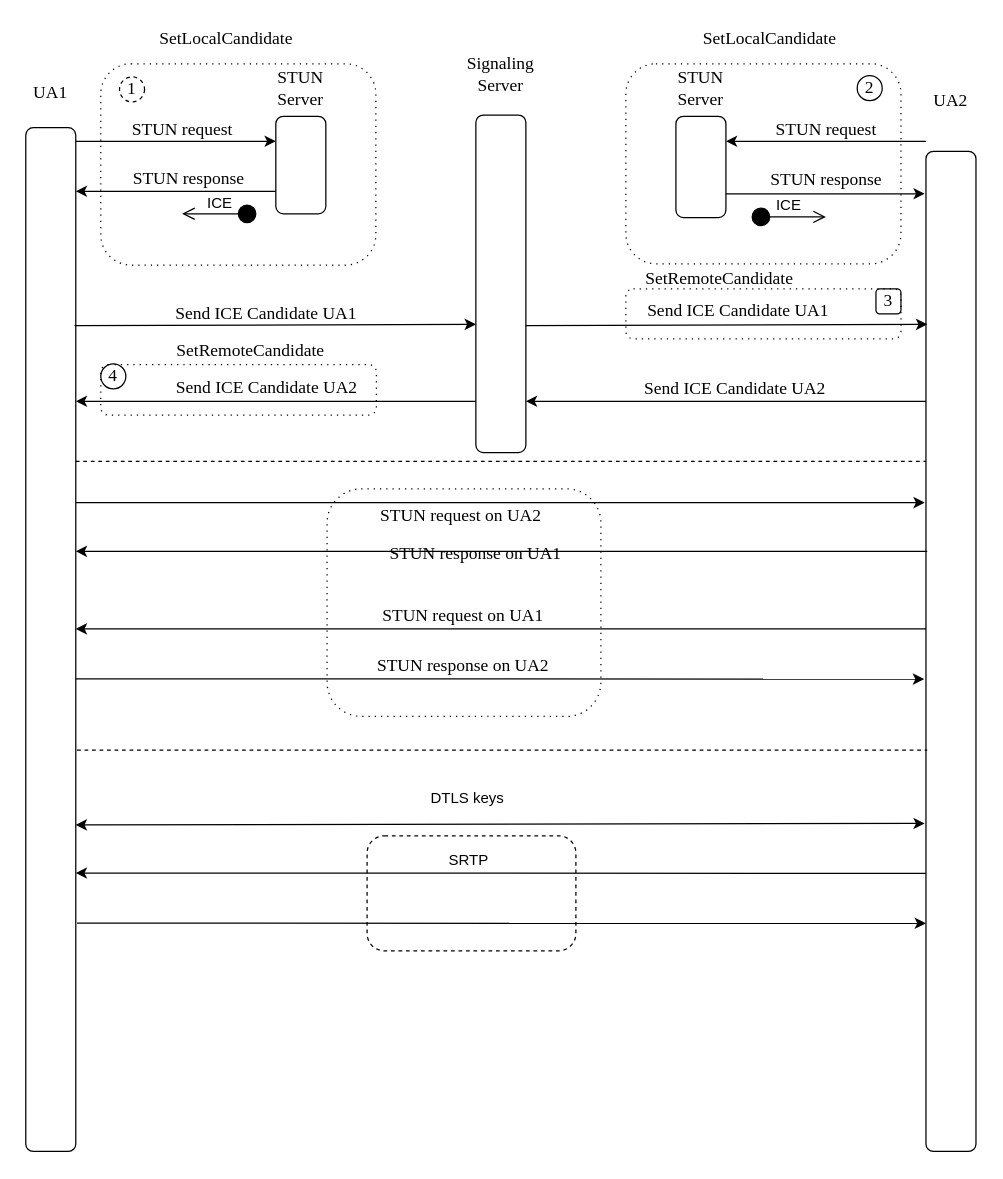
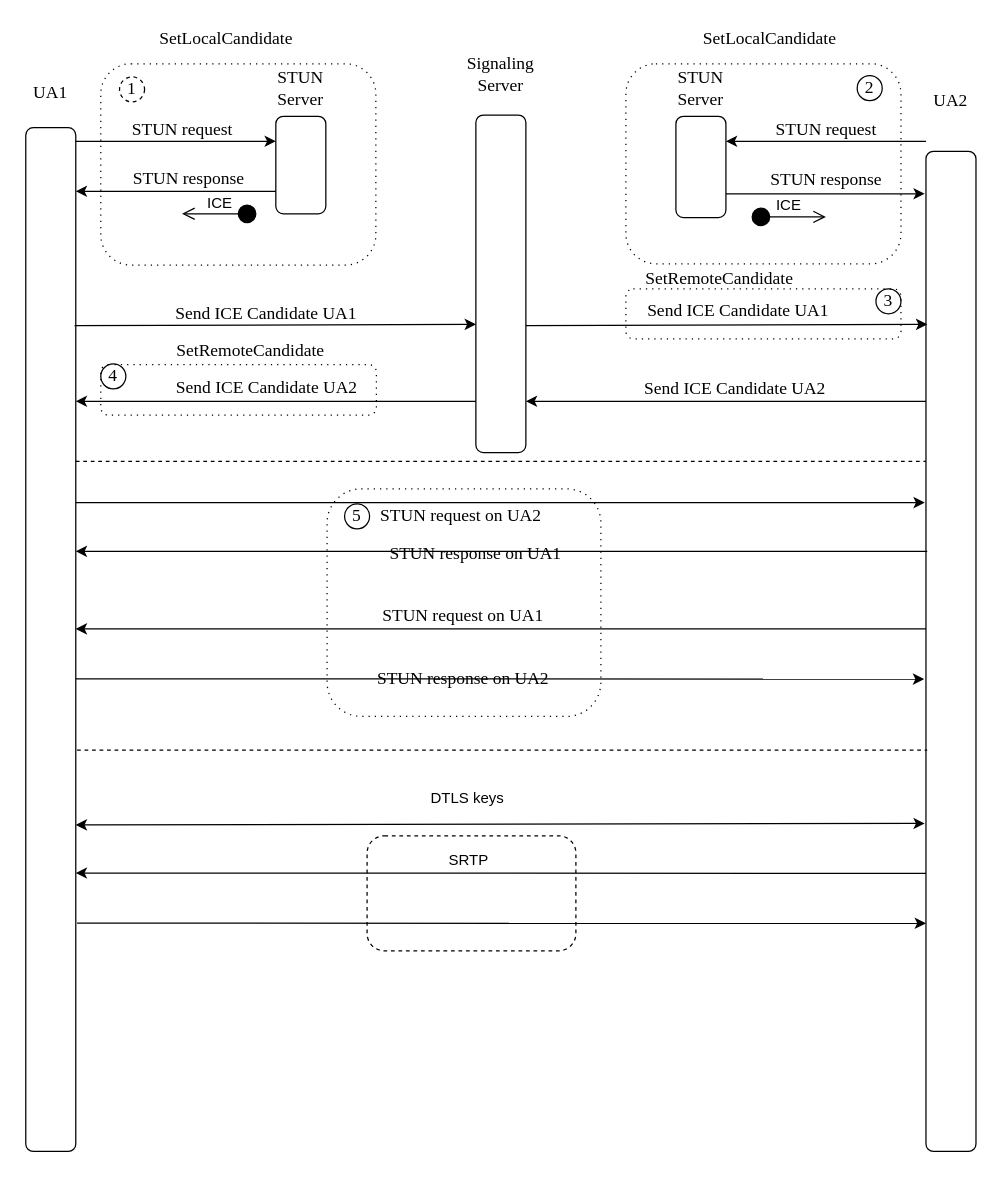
- <mxCell id="25" value="&lt;font style=&quot;font-size: 14px&quot; face=&quot;Times New Roman&quot;&gt;3&lt;/font&gt;" style="whiteSpace=wrap;html=1;aspect=fixed;fillColor=none;fontSize=12;rounded=1;" parent="23" vertex="1"><mxGeometry x="220" width="20" height="20" as="geometry" /></mxCell>
+ <mxCell id="25" value="&lt;font style=&quot;font-size: 14px&quot; face=&quot;Times New Roman&quot;&gt;3&lt;/font&gt;" style="ellipse;whiteSpace=wrap;html=1;aspect=fixed;fillColor=none;fontSize=12;" parent="23" vertex="1"><mxGeometry x="220" width="20" height="20" as="geometry" /></mxCell>
+ <mxCell id="40" value="&lt;font style=&quot;font-size: 14px&quot; face=&quot;Times New Roman&quot;&gt;5&lt;/font&gt;" style="ellipse;whiteSpace=wrap;html=1;aspect=fixed;fillColor=none;fontSize=12;" parent="30" vertex="1"><mxGeometry x="215" y="12" width="20" height="20" as="geometry" /></mxCell>
- <mxCell id="39" value="&lt;font face=&quot;Times New Roman&quot; style=&quot;font-size: 14px&quot;&gt;STUN response on UA2&lt;/font&gt;" style="text;html=1;strokeColor=none;fillColor=none;align=center;verticalAlign=middle;whiteSpace=wrap;rounded=0;fontSize=12;" parent="30" vertex="1"><mxGeometry x="225" y="132" width="170" height="20" as="geometry" /></mxCell>
+ <mxCell id="39" value="&lt;font face=&quot;Times New Roman&quot; style=&quot;font-size: 14px&quot;&gt;STUN response on UA2&lt;/font&gt;" style="text;html=1;strokeColor=none;fillColor=none;align=center;verticalAlign=middle;whiteSpace=wrap;rounded=0;fontSize=12;" parent="30" vertex="1"><mxGeometry x="225" y="142" width="170" height="20" as="geometry" /></mxCell>
